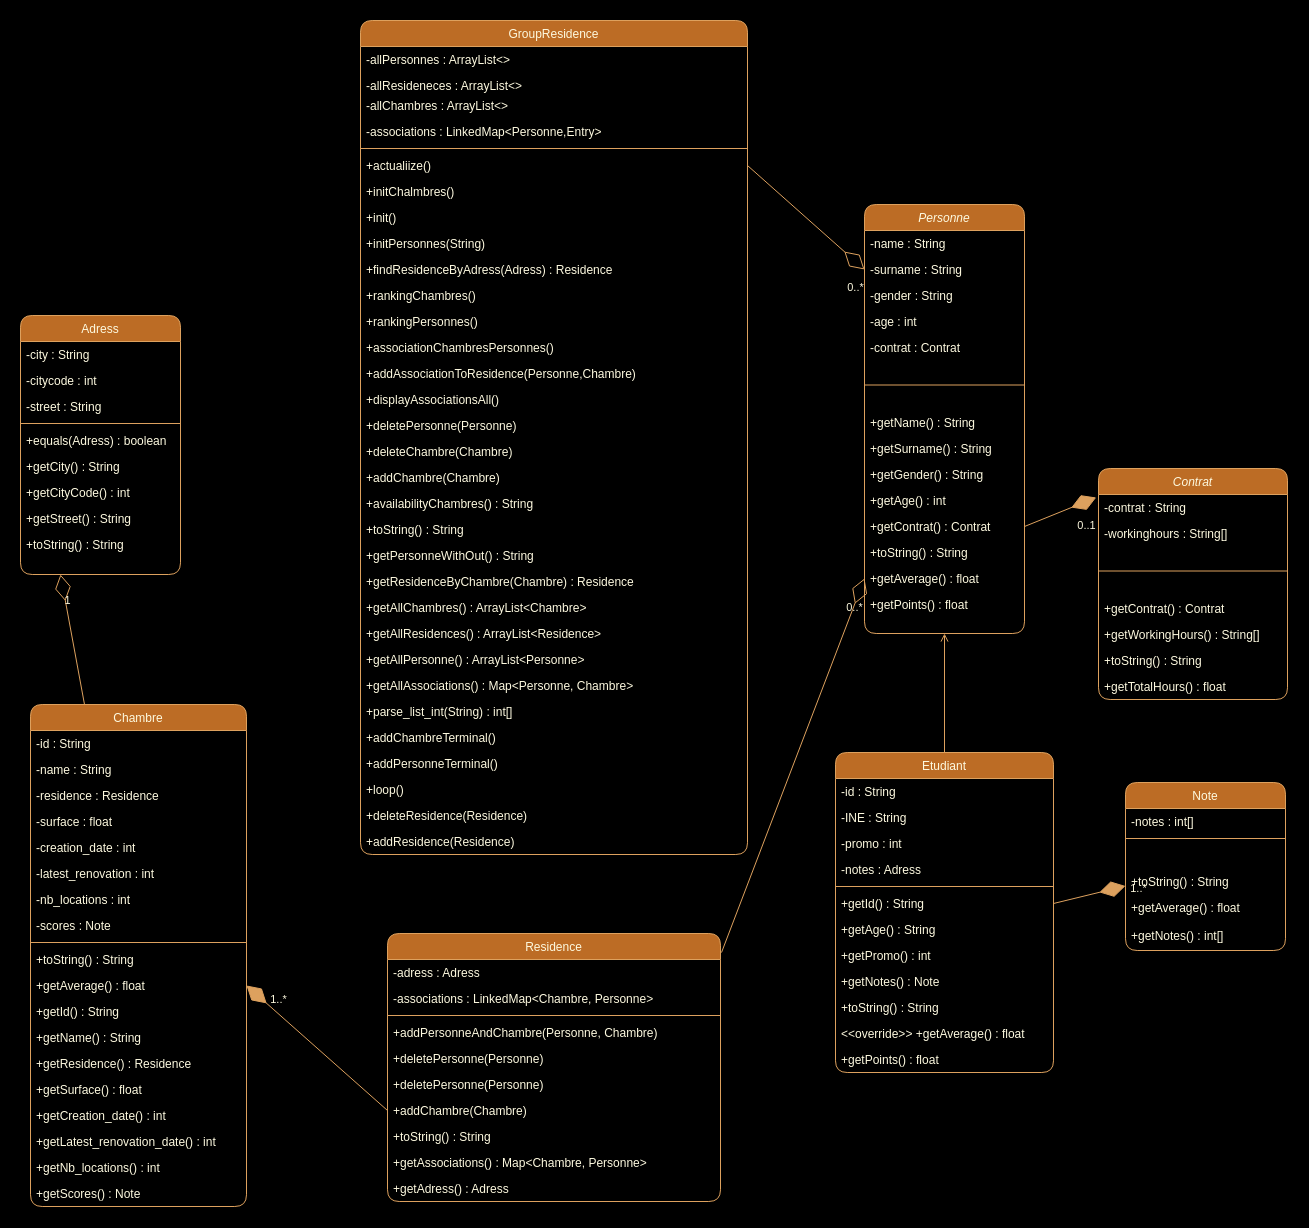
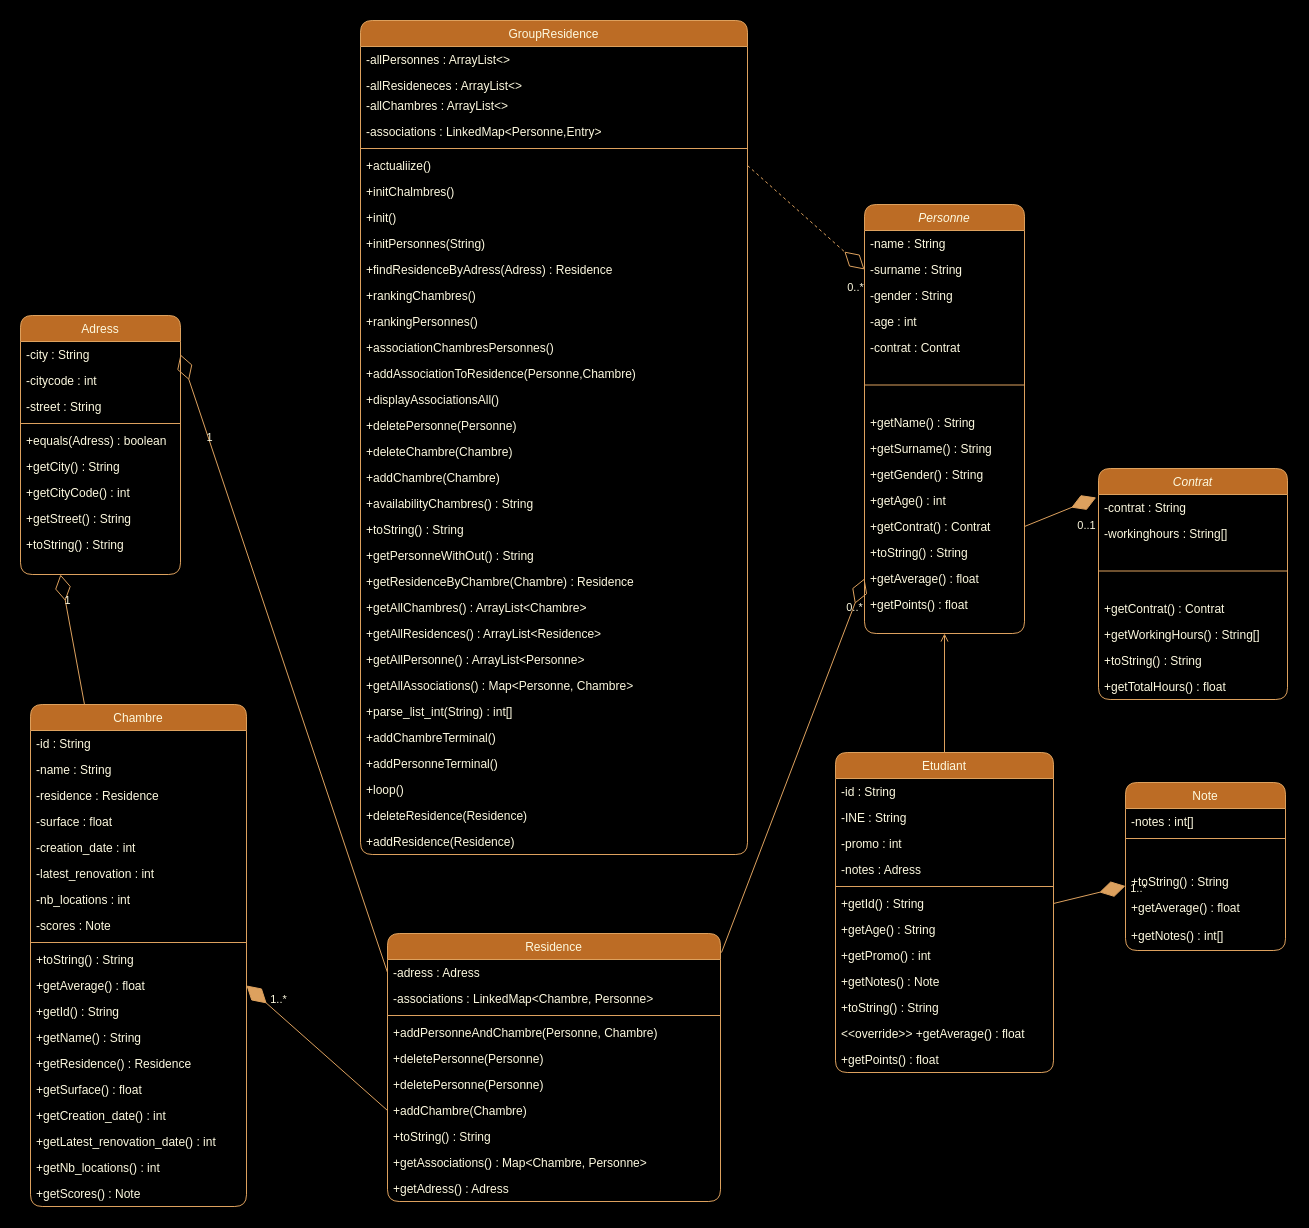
- <mxCell id="122" value="" style="endArrow=diamondThin;endFill=0;endSize=24;html=1;rounded=1;entryX=0;entryY=0.5;entryDx=0;entryDy=0;exitX=1;exitY=0.5;exitDx=0;exitDy=0;labelBackgroundColor=none;strokeColor=#DDA15E;fontColor=default;" parent="1" source="85" target="4" edge="1"><mxGeometry width="160" relative="1" as="geometry"><mxPoint x="1076" y="1030" as="sourcePoint" /><mxPoint x="1083" y="1508" as="targetPoint" /></mxGeometry></mxCell>
+ <mxCell id="122" value="" style="endArrow=diamondThin;endFill=0;endSize=24;html=1;rounded=1;entryX=0;entryY=0.5;entryDx=0;entryDy=0;exitX=1;exitY=0.5;exitDx=0;exitDy=0;labelBackgroundColor=none;strokeColor=#DDA15E;fontColor=default;dashed=1;" parent="1" source="85" target="4" edge="1"><mxGeometry width="160" relative="1" as="geometry"><mxPoint x="1076" y="1030" as="sourcePoint" /><mxPoint x="1083" y="1508" as="targetPoint" /></mxGeometry></mxCell>
+ <mxCell id="128" value="" style="endArrow=diamondThin;endFill=0;endSize=24;html=1;rounded=1;entryX=1;entryY=0.5;entryDx=0;entryDy=0;exitX=0;exitY=0.5;exitDx=0;exitDy=0;labelBackgroundColor=none;strokeColor=#DDA15E;fontColor=default;" parent="1" source="59" target="113" edge="1"><mxGeometry width="160" relative="1" as="geometry"><mxPoint x="783" y="1508" as="sourcePoint" /><mxPoint x="943" y="1508" as="targetPoint" /></mxGeometry></mxCell>
+ <mxCell id="129" value="1" style="edgeLabel;html=1;align=center;verticalAlign=middle;resizable=0;points=[];rounded=1;labelBackgroundColor=none;fontColor=#FEFAE0;" parent="128" vertex="1" connectable="0"><mxGeometry x="0.763" y="-4" relative="1" as="geometry"><mxPoint y="11" as="offset" /></mxGeometry></mxCell>
